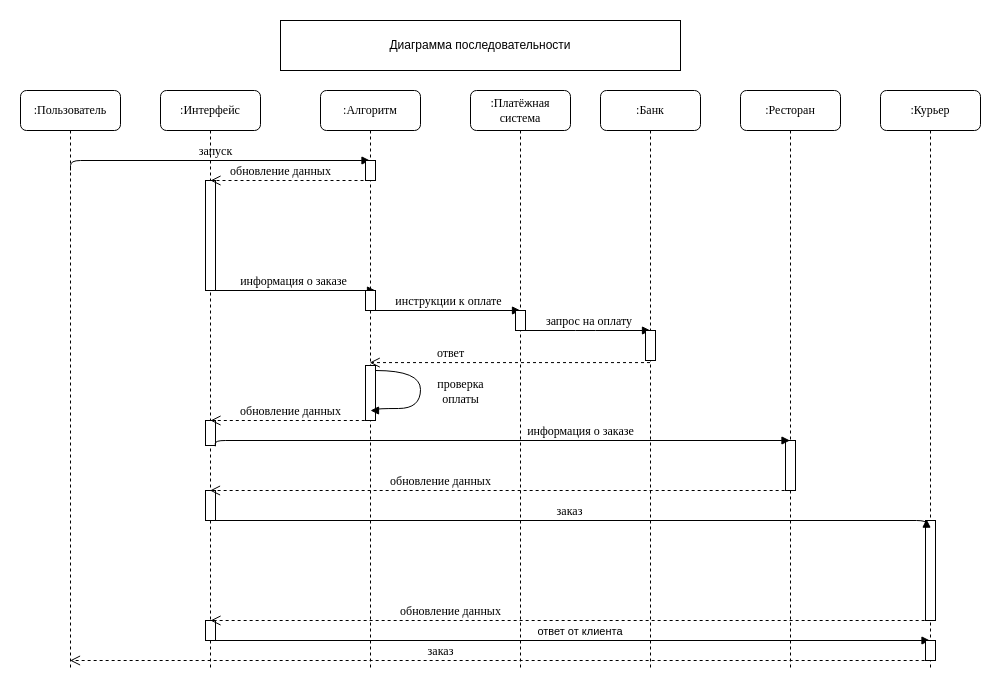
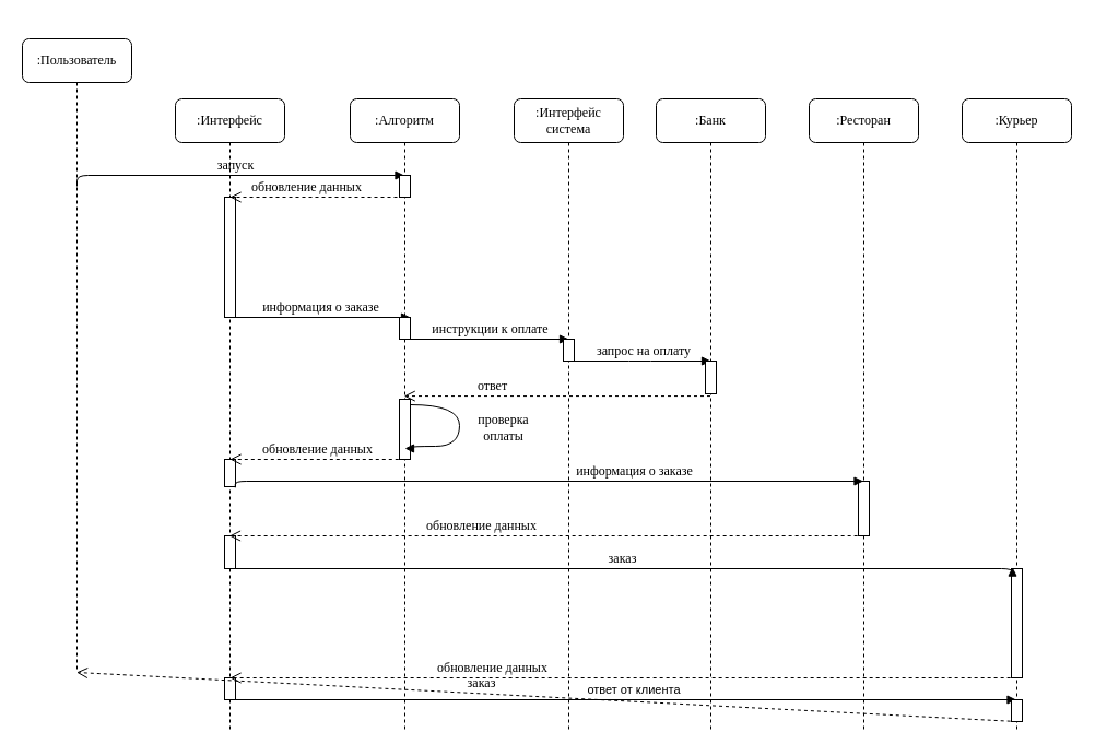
- <mxCell id="32" value="Диаграмма последовательности" style="rounded=0;whiteSpace=wrap;html=1;" vertex="1" parent="1"><mxGeometry x="280" y="20" width="400" height="50" as="geometry" /></mxCell>
- <mxCell id="18" value=":Платёжная&lt;br&gt;система" style="shape=umlLifeline;perimeter=lifelinePerimeter;whiteSpace=wrap;html=1;container=1;collapsible=0;recursiveResize=0;outlineConnect=0;rounded=1;shadow=0;comic=0;labelBackgroundColor=none;strokeWidth=1;fontFamily=Verdana;fontSize=12;align=center;" parent="1" vertex="1"><mxGeometry x="470" y="90" width="100" height="580" as="geometry" /></mxCell>
+ <mxCell id="18" value=":Интерфейс&lt;br&gt;система" style="shape=umlLifeline;perimeter=lifelinePerimeter;whiteSpace=wrap;html=1;container=1;collapsible=0;recursiveResize=0;outlineConnect=0;rounded=1;shadow=0;comic=0;labelBackgroundColor=none;strokeWidth=1;fontFamily=Verdana;fontSize=12;align=center;" parent="1" vertex="1"><mxGeometry x="470" y="90" width="100" height="580" as="geometry" /></mxCell>
- <mxCell id="31" value=":Пользователь" style="shape=umlLifeline;perimeter=lifelinePerimeter;whiteSpace=wrap;html=1;container=1;collapsible=0;recursiveResize=0;outlineConnect=0;rounded=1;shadow=0;comic=0;labelBackgroundColor=none;strokeWidth=1;fontFamily=Verdana;fontSize=12;align=center;" parent="1" vertex="1"><mxGeometry x="20" y="90" width="100" height="580" as="geometry" /></mxCell>
+ <mxCell id="31" value=":Пользователь" style="shape=umlLifeline;perimeter=lifelinePerimeter;whiteSpace=wrap;html=1;container=1;collapsible=0;recursiveResize=0;outlineConnect=0;rounded=1;shadow=0;comic=0;labelBackgroundColor=none;strokeWidth=1;fontFamily=Verdana;fontSize=12;align=center;" parent="1" vertex="1"><mxGeometry x="20" y="35" width="100" height="580" as="geometry" /></mxCell>
